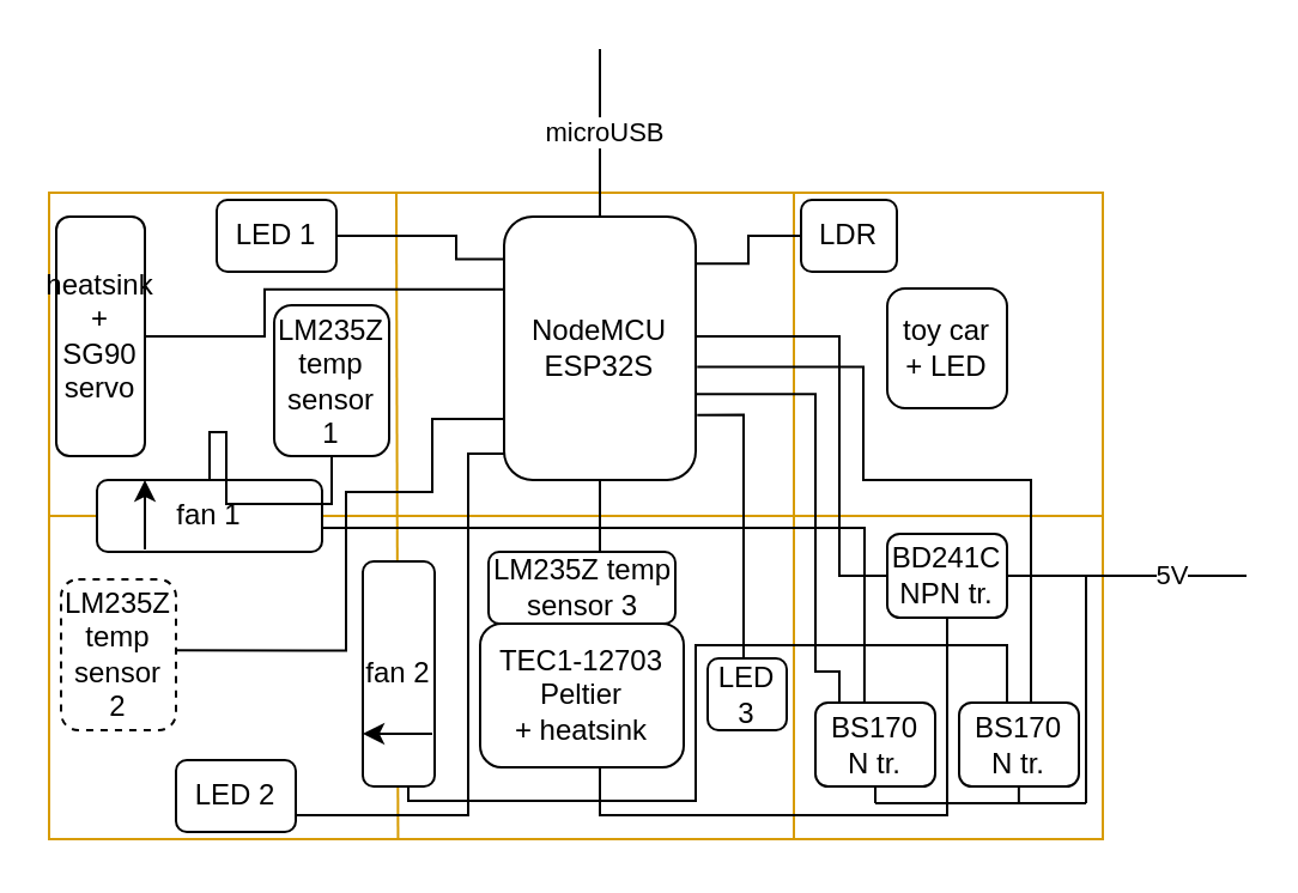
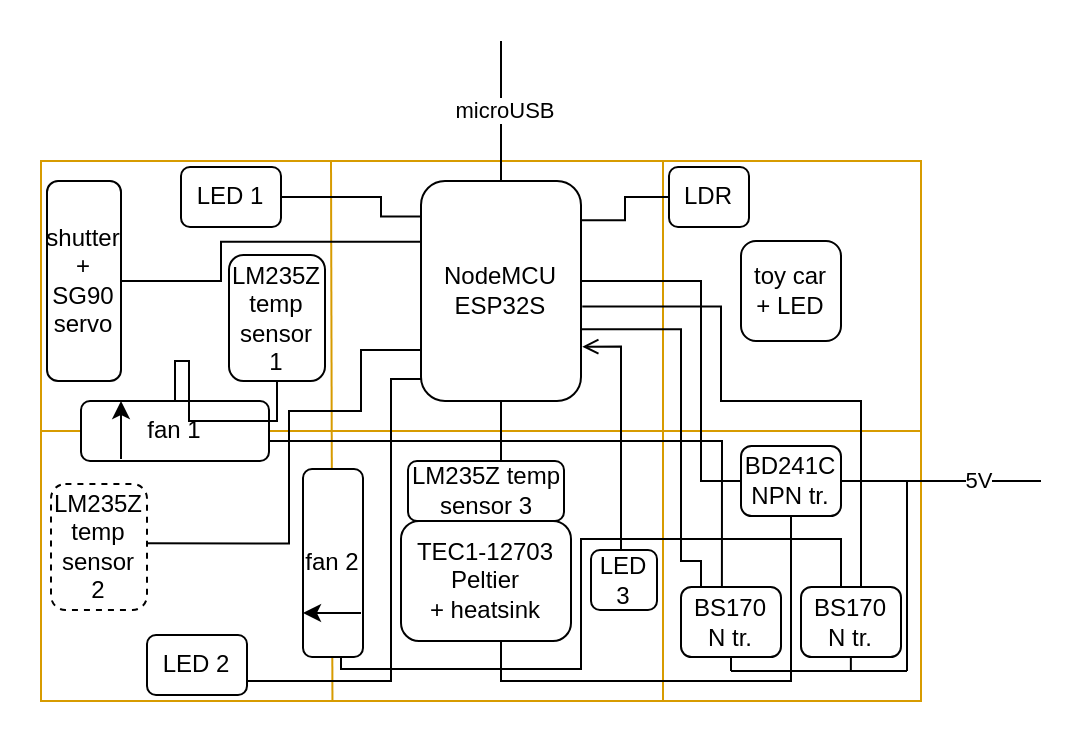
- <mxCell id="19" value="heatsink&lt;div&gt;+&lt;br&gt;SG90&lt;br&gt;servo&lt;/div&gt;" style="rounded=1;whiteSpace=wrap;html=1;" parent="1" vertex="1"><mxGeometry x="23" y="90" width="37" height="100" as="geometry" /></mxCell>
+ <mxCell id="19" value="shutter&lt;div&gt;+&lt;br&gt;SG90&lt;br&gt;servo&lt;/div&gt;" style="rounded=1;whiteSpace=wrap;html=1;" parent="1" vertex="1"><mxGeometry x="23" y="90" width="37" height="100" as="geometry" /></mxCell>
- <mxCell id="22" style="edgeStyle=orthogonalEdgeStyle;rounded=0;orthogonalLoop=1;jettySize=auto;html=1;entryX=1.008;entryY=0.753;entryDx=0;entryDy=0;entryPerimeter=0;endArrow=none;endFill=0;" parent="1" source="23" target="3" edge="1"><mxGeometry relative="1" as="geometry"><Array as="points"><mxPoint x="310" y="173" /></Array></mxGeometry></mxCell>
+ <mxCell id="22" style="edgeStyle=orthogonalEdgeStyle;rounded=0;orthogonalLoop=1;jettySize=auto;html=1;entryX=1.008;entryY=0.753;entryDx=0;entryDy=0;entryPerimeter=0;endArrow=open;endFill=0;" parent="1" source="23" target="3" edge="1"><mxGeometry relative="1" as="geometry"><Array as="points"><mxPoint x="310" y="173" /></Array></mxGeometry></mxCell>
